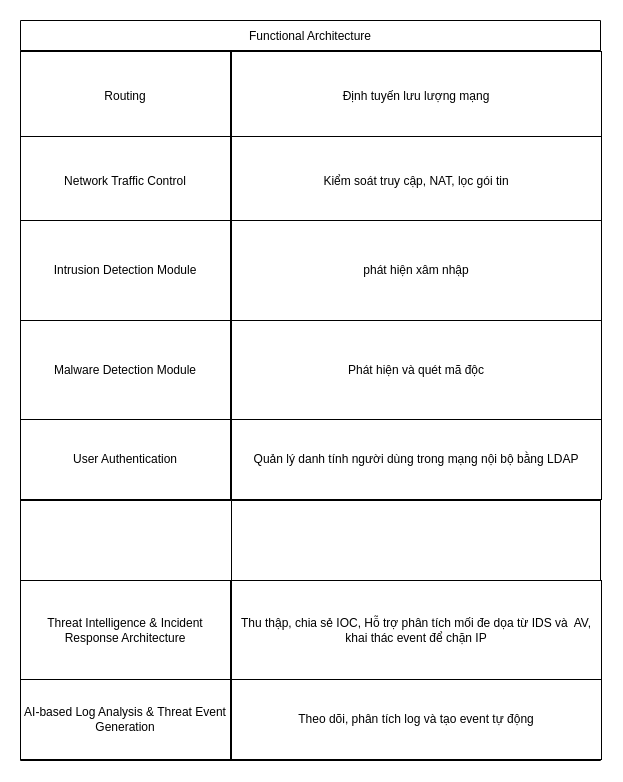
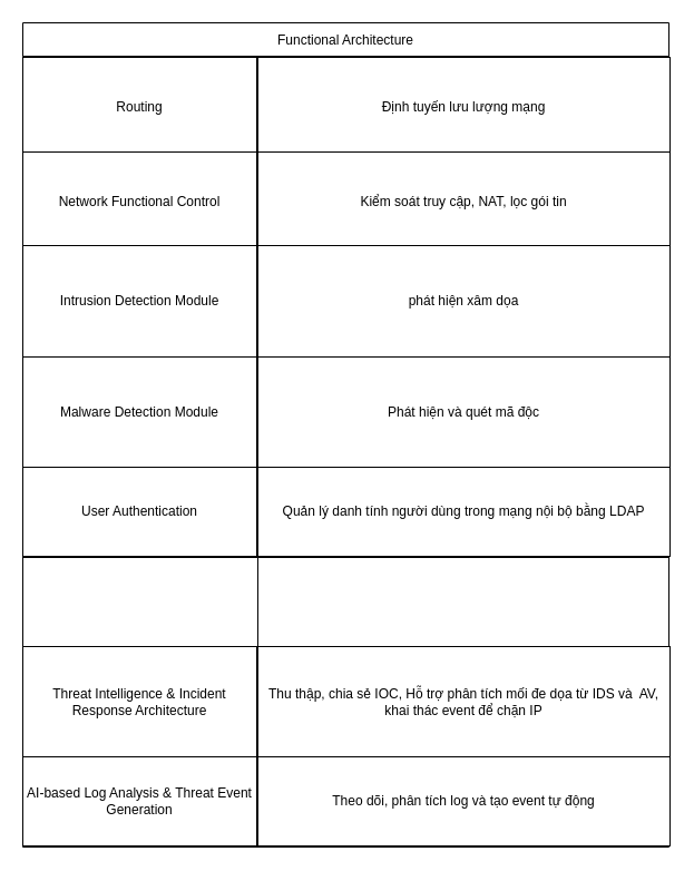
- <mxCell id="10" value="Network Traffic Control" style="whiteSpace=wrap;html=1;" vertex="1" parent="9"><mxGeometry width="210" height="90" as="geometry" /></mxCell>
+ <mxCell id="10" value="Network Functional Control" style="whiteSpace=wrap;html=1;" vertex="1" parent="9"><mxGeometry width="210" height="90" as="geometry" /></mxCell>
- <mxCell id="17" value="phát hiện xâm nhập" style="whiteSpace=wrap;html=1;" vertex="1" parent="16"><mxGeometry width="370" height="100" as="geometry" /></mxCell>
+ <mxCell id="17" value="phát hiện xâm dọa" style="whiteSpace=wrap;html=1;" vertex="1" parent="16"><mxGeometry width="370" height="100" as="geometry" /></mxCell>
